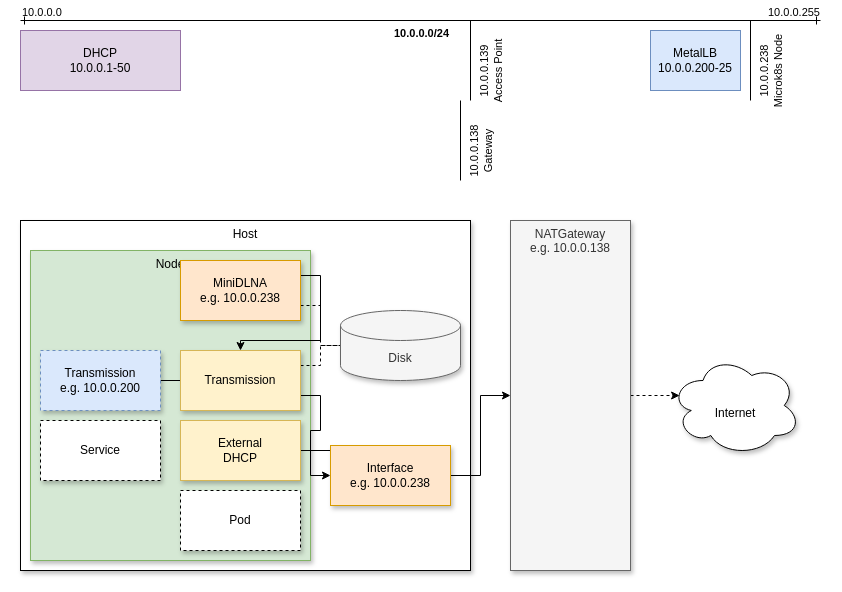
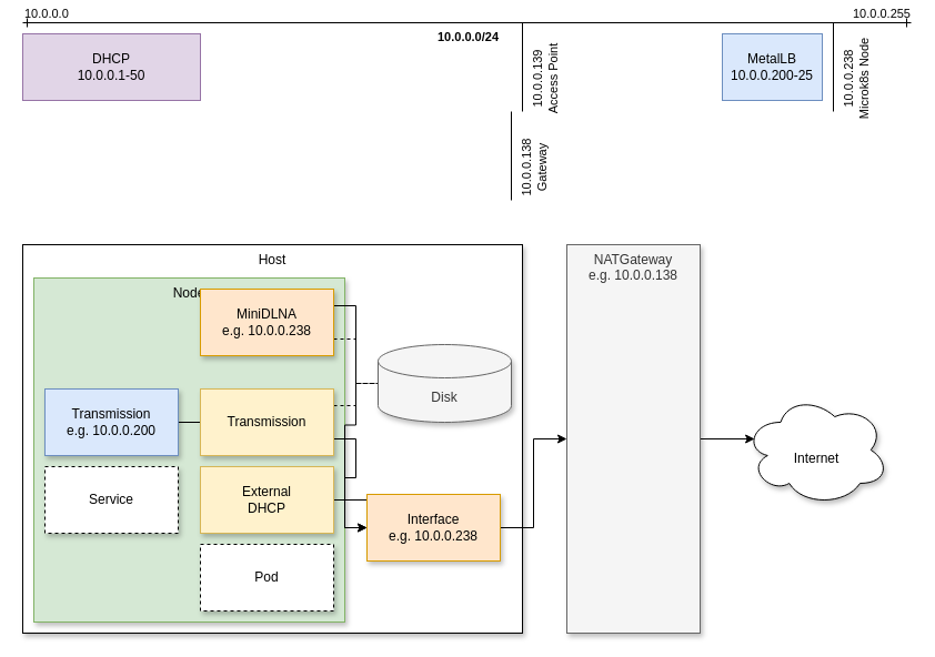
- <mxCell id="21" style="edgeStyle=orthogonalEdgeStyle;rounded=0;sketch=0;orthogonalLoop=1;jettySize=auto;html=1;exitX=1;exitY=0.25;exitDx=0;exitDy=0;startArrow=none;startFill=0;endArrow=classic;endFill=1;strokeWidth=1;" edge="1" parent="1" source="22" target="19"><mxGeometry relative="1" as="geometry" /></mxCell>
+ <mxCell id="21" style="edgeStyle=orthogonalEdgeStyle;rounded=0;sketch=0;orthogonalLoop=1;jettySize=auto;html=1;exitX=1;exitY=0.25;exitDx=0;exitDy=0;entryX=0;entryY=0.5;entryDx=0;entryDy=0;startArrow=none;startFill=0;endArrow=classic;endFill=1;strokeWidth=1;" edge="1" parent="1" source="22" target="32"><mxGeometry relative="1" as="geometry" /></mxCell>
- <mxCell id="24" value="Transmission&lt;br&gt;e.g. 10.0.0.200" style="rounded=0;whiteSpace=wrap;html=1;shadow=1;labelBackgroundColor=none;sketch=0;fillColor=#dae8fc;strokeColor=#6c8ebf;dashed=1;" vertex="1" parent="1"><mxGeometry x="40" y="350" width="120" height="60" as="geometry" /></mxCell>
+ <mxCell id="24" value="Transmission&lt;br&gt;e.g. 10.0.0.200" style="rounded=0;whiteSpace=wrap;html=1;shadow=1;labelBackgroundColor=none;sketch=0;fillColor=#dae8fc;strokeColor=#6c8ebf;" vertex="1" parent="1"><mxGeometry x="40" y="350" width="120" height="60" as="geometry" /></mxCell>
- <mxCell id="29" style="edgeStyle=orthogonalEdgeStyle;rounded=0;sketch=0;orthogonalLoop=1;jettySize=auto;html=1;exitX=1;exitY=0.5;exitDx=0;exitDy=0;entryX=0.07;entryY=0.4;entryDx=0;entryDy=0;entryPerimeter=0;startArrow=none;startFill=0;endArrow=classic;endFill=1;strokeWidth=1;dashed=1;" edge="1" parent="1" source="30" target="33"><mxGeometry relative="1" as="geometry" /></mxCell>
+ <mxCell id="29" style="edgeStyle=orthogonalEdgeStyle;rounded=0;sketch=0;orthogonalLoop=1;jettySize=auto;html=1;exitX=1;exitY=0.5;exitDx=0;exitDy=0;entryX=0.07;entryY=0.4;entryDx=0;entryDy=0;entryPerimeter=0;startArrow=none;startFill=0;endArrow=classic;endFill=1;strokeWidth=1;" edge="1" parent="1" source="30" target="33"><mxGeometry relative="1" as="geometry" /></mxCell>
